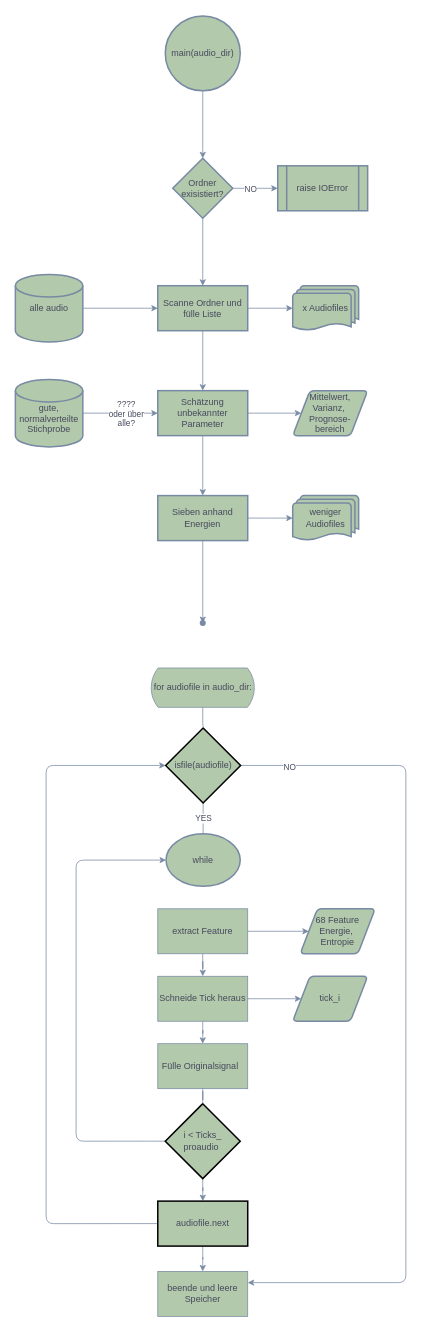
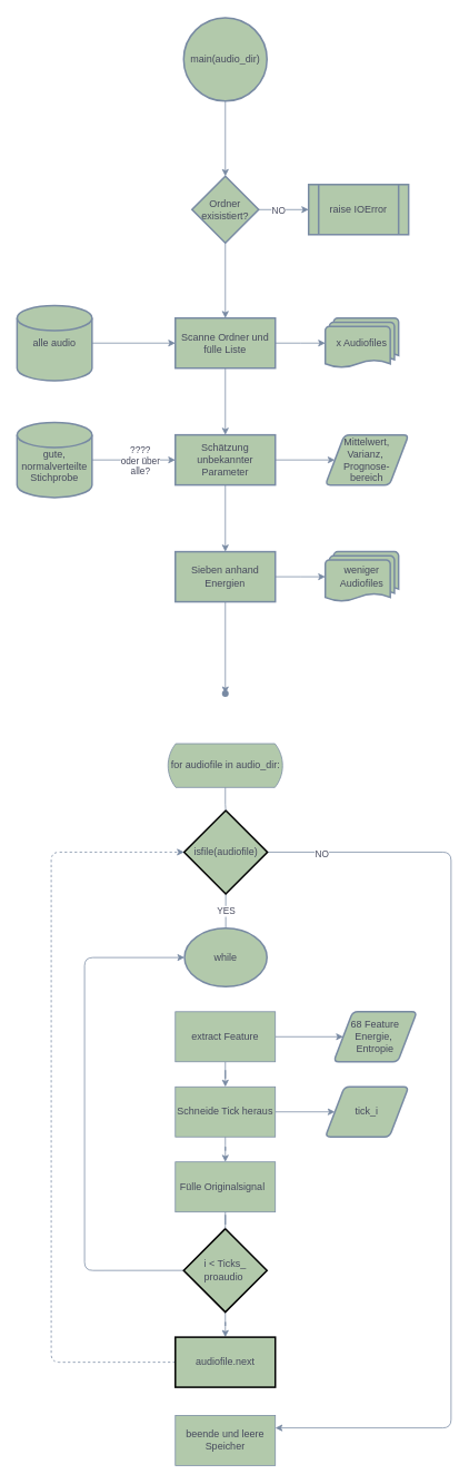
- <mxCell id="48" style="edgeStyle=orthogonalEdgeStyle;curved=0;rounded=1;sketch=0;orthogonalLoop=1;jettySize=auto;html=1;exitX=0;exitY=0.5;exitDx=0;exitDy=0;fontColor=#46495D;strokeColor=#788AA3;fillColor=#B2C9AB;entryX=0;entryY=0.5;entryDx=0;entryDy=0;entryPerimeter=0;" edge="1" parent="1" source="49" target="41"><mxGeometry relative="1" as="geometry"><mxPoint x="121" y="1071.25" as="targetPoint" /><Array as="points"><mxPoint x="61" y="1631.25" /><mxPoint x="61" y="1020.25" /></Array></mxGeometry></mxCell>
+ <mxCell id="48" style="edgeStyle=orthogonalEdgeStyle;curved=0;rounded=1;sketch=0;orthogonalLoop=1;jettySize=auto;html=1;exitX=0;exitY=0.5;exitDx=0;exitDy=0;fontColor=#46495D;strokeColor=#788AA3;fillColor=#B2C9AB;entryX=0;entryY=0.5;entryDx=0;entryDy=0;entryPerimeter=0;dashed=1;" edge="1" parent="1" source="49" target="41"><mxGeometry relative="1" as="geometry"><mxPoint x="121" y="1071.25" as="targetPoint" /><Array as="points"><mxPoint x="61" y="1631.25" /><mxPoint x="61" y="1020.25" /></Array></mxGeometry></mxCell>
- <mxCell id="47" value="" style="edgeStyle=orthogonalEdgeStyle;curved=0;rounded=1;sketch=0;orthogonalLoop=1;jettySize=auto;html=1;fontColor=#46495D;strokeColor=#788AA3;fillColor=#B2C9AB;" edge="1" parent="1" source="49" target="43"><mxGeometry relative="1" as="geometry" /></mxCell>
